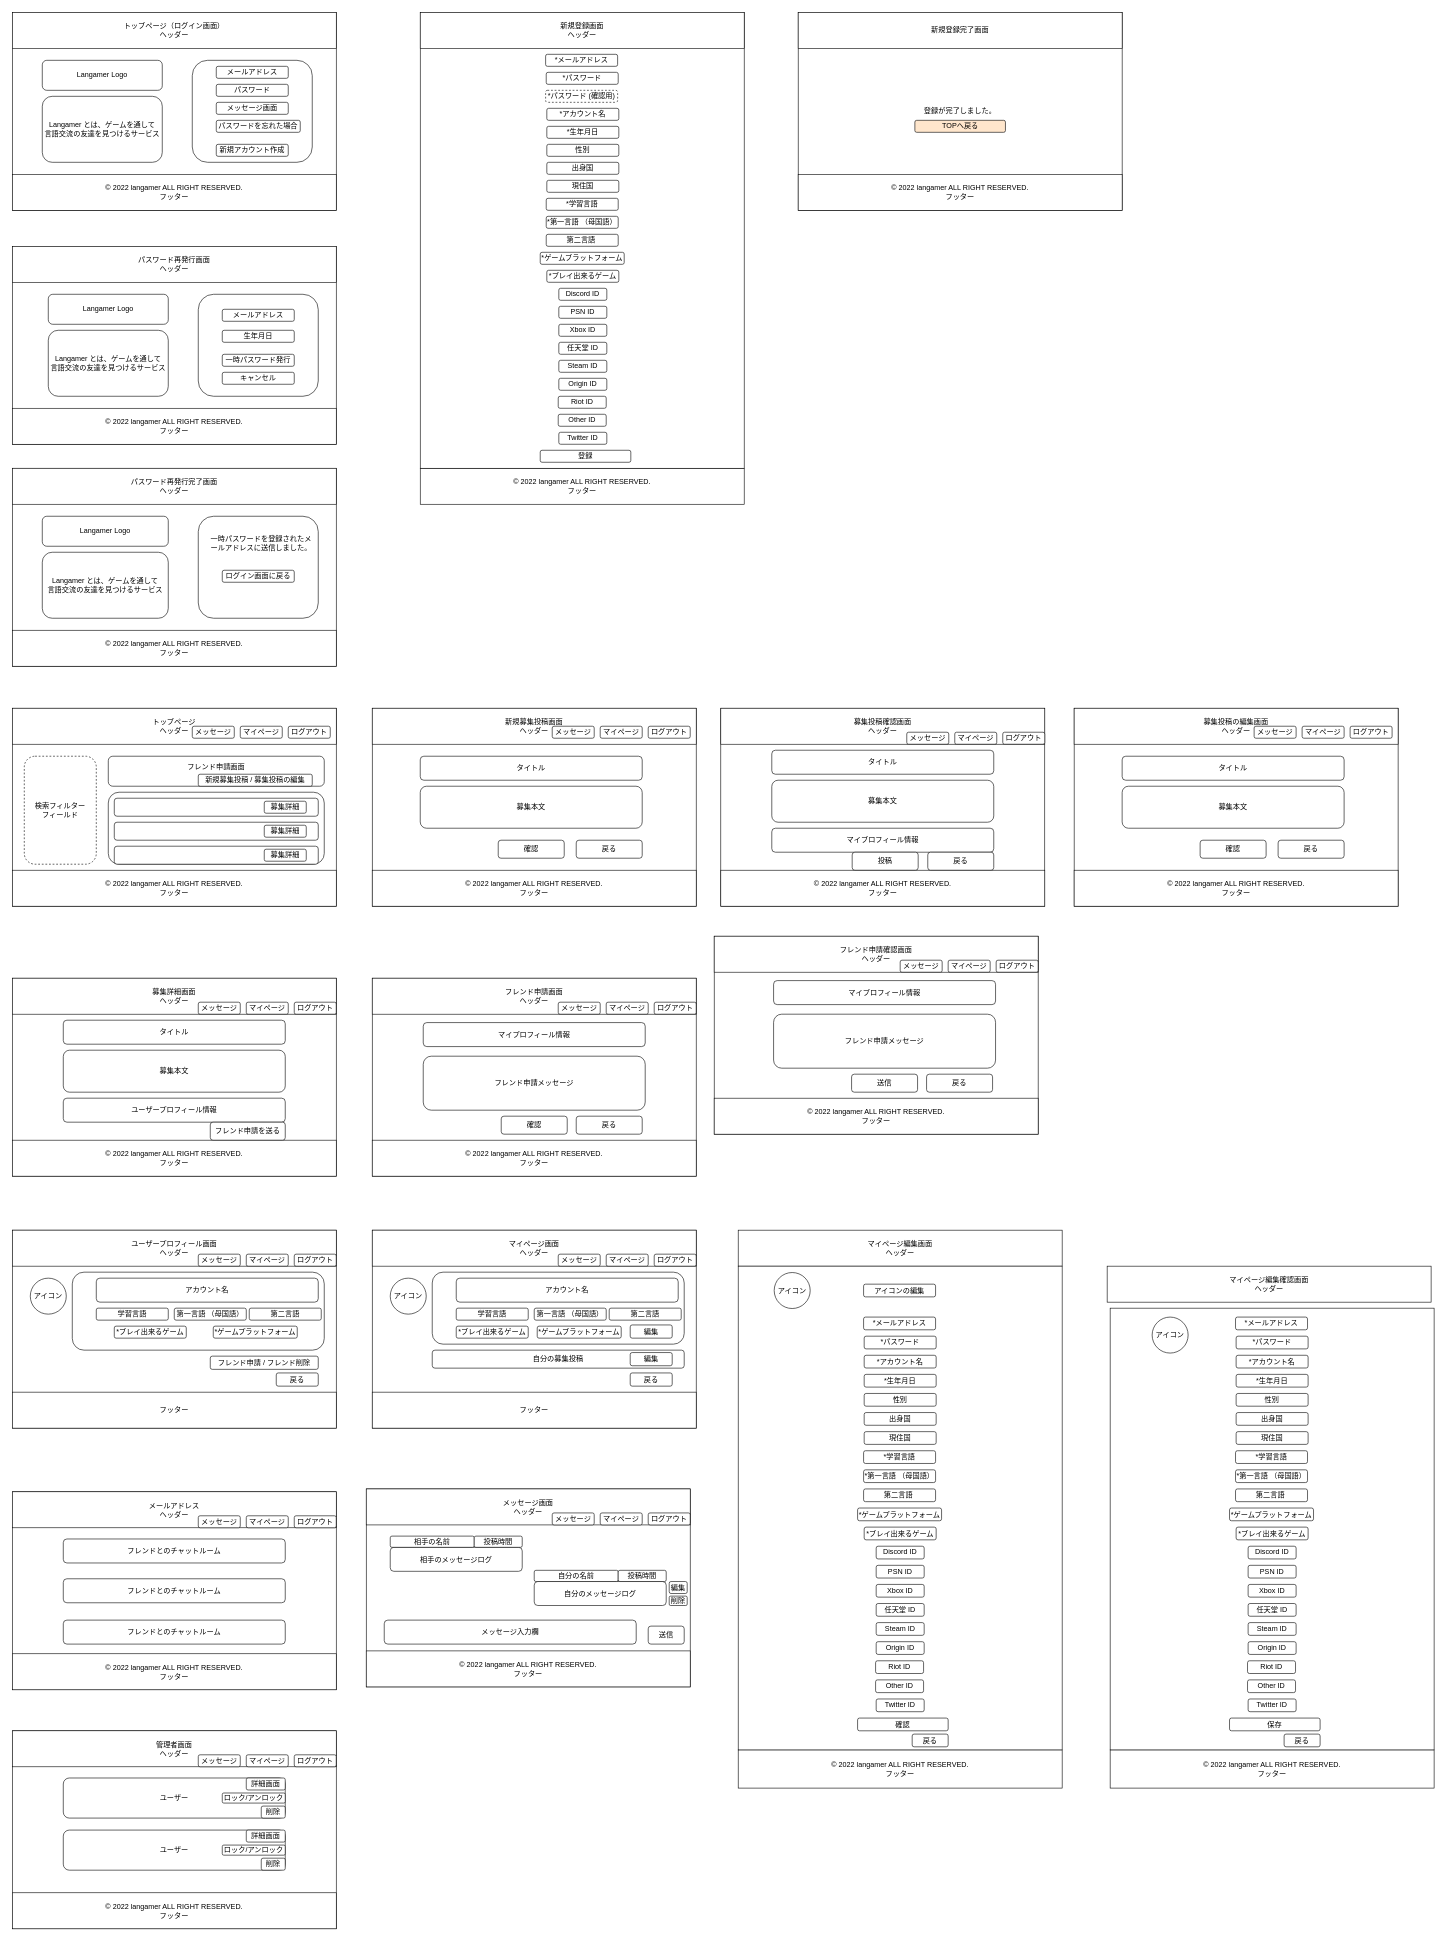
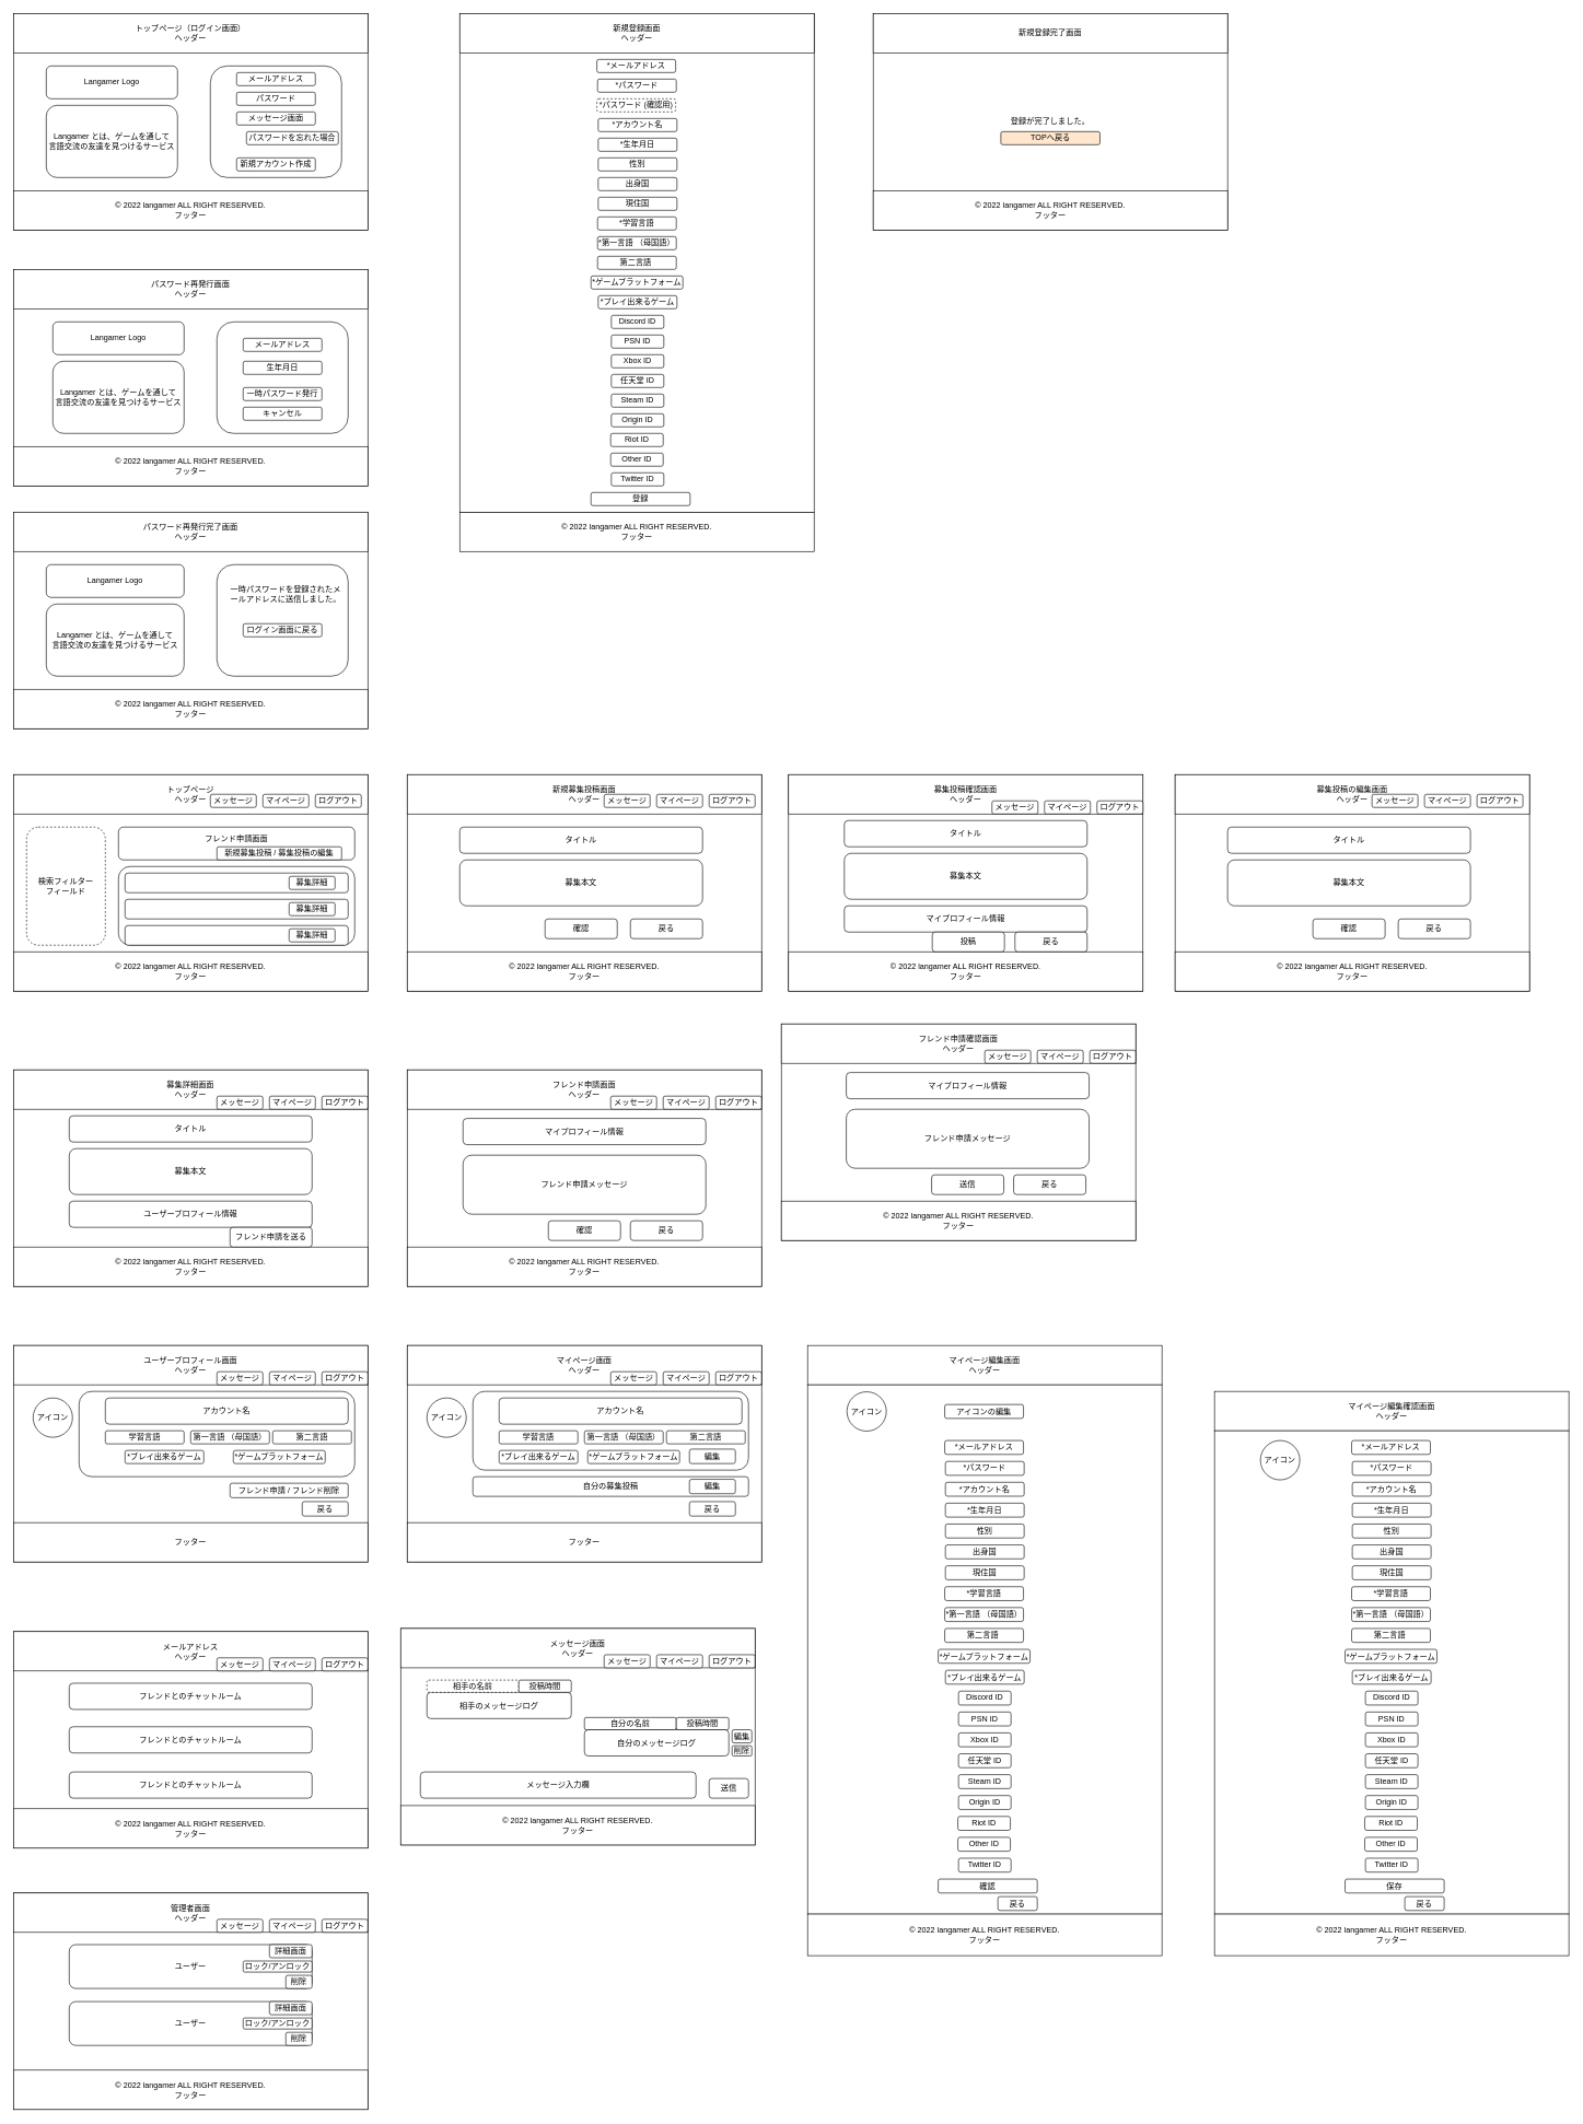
- <mxCell id="11" value="パスワードを忘れた場合" style="rounded=1;whiteSpace=wrap;html=1;" parent="6" vertex="1"><mxGeometry x="40" y="100" width="140" height="20" as="geometry" /></mxCell>
+ <mxCell id="11" value="パスワードを忘れた場合" style="rounded=1;whiteSpace=wrap;html=1;" parent="6" vertex="1"><mxGeometry x="55" y="100" width="140" height="20" as="geometry" /></mxCell>
- <mxCell id="178" value="マイページ編集確認画面&lt;br&gt;ヘッダー" style="rounded=0;whiteSpace=wrap;html=1;" parent="1" vertex="1"><mxGeometry x="1845" y="2110" width="540" height="60" as="geometry" /></mxCell>
+ <mxCell id="178" value="マイページ編集確認画面&lt;br&gt;ヘッダー" style="rounded=0;whiteSpace=wrap;html=1;" parent="1" vertex="1"><mxGeometry x="1850" y="2120" width="540" height="60" as="geometry" /></mxCell>
- <mxCell id="261" value="相手の名前" style="rounded=1;whiteSpace=wrap;html=1;" parent="253" vertex="1"><mxGeometry x="40" y="78.66" width="140" height="18.66" as="geometry" /></mxCell>
+ <mxCell id="261" value="相手の名前" style="rounded=1;whiteSpace=wrap;html=1;dashed=1;" parent="253" vertex="1"><mxGeometry x="40" y="78.66" width="140" height="18.66" as="geometry" /></mxCell>
